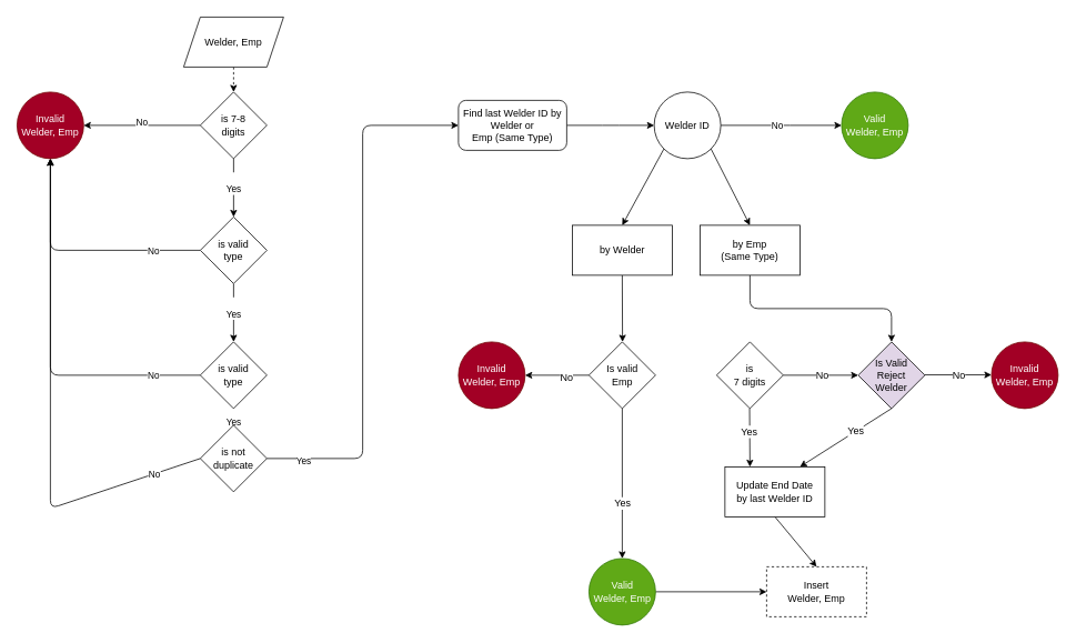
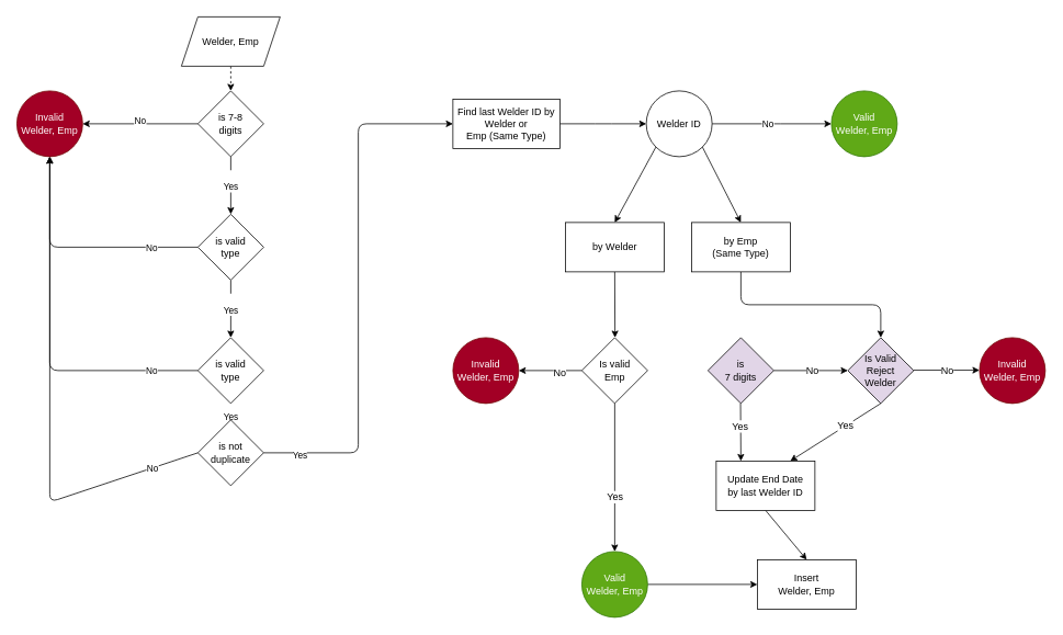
- <mxCell id="21" value="Find last Welder ID by&lt;br&gt;Welder or &lt;br&gt;Emp (Same Type)" style="whiteSpace=wrap;html=1;rounded=1;" vertex="1" parent="1"><mxGeometry x="550" y="120" width="130" height="60" as="geometry" /></mxCell>
+ <mxCell id="21" value="Find last Welder ID by&lt;br&gt;Welder or &lt;br&gt;Emp (Same Type)" style="whiteSpace=wrap;html=1;" vertex="1" parent="1"><mxGeometry x="550" y="120" width="130" height="60" as="geometry" /></mxCell>
- <mxCell id="44" value="is&lt;br&gt;7 digits" style="rhombus;whiteSpace=wrap;html=1;fontSize=12;" vertex="1" parent="1"><mxGeometry x="860" y="410" width="80" height="80" as="geometry" /></mxCell>
+ <mxCell id="44" value="is&lt;br&gt;7 digits" style="rhombus;whiteSpace=wrap;html=1;fontSize=12;fillColor=#e1d5e7;" vertex="1" parent="1"><mxGeometry x="860" y="410" width="80" height="80" as="geometry" /></mxCell>
- <mxCell id="36" value="Insert&lt;br&gt;Welder, Emp" style="whiteSpace=wrap;html=1;dashed=1;" vertex="1" parent="1"><mxGeometry x="920" y="680" width="120" height="60" as="geometry" /></mxCell>
+ <mxCell id="36" value="Insert&lt;br&gt;Welder, Emp" style="whiteSpace=wrap;html=1;" vertex="1" parent="1"><mxGeometry x="920" y="680" width="120" height="60" as="geometry" /></mxCell>
